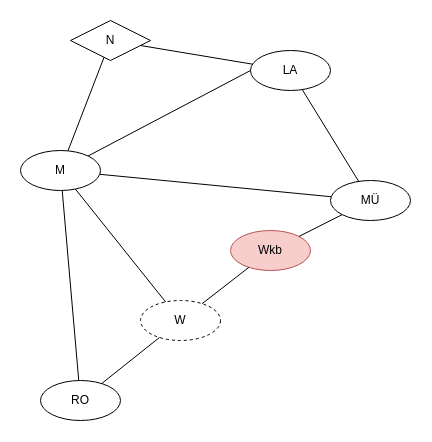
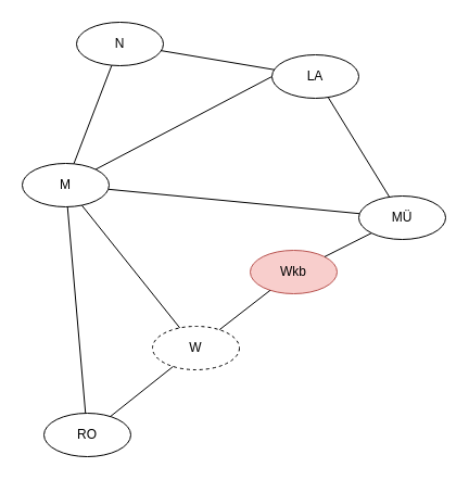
- <mxCell id="9" value="N" style="rhombus;whiteSpace=wrap;html=1;" parent="1" vertex="1"><mxGeometry x="70" y="20" width="80" height="40" as="geometry" /></mxCell>
+ <mxCell id="9" value="N" style="ellipse;whiteSpace=wrap;html=1;" parent="1" vertex="1"><mxGeometry x="70" y="20" width="80" height="40" as="geometry" /></mxCell>
